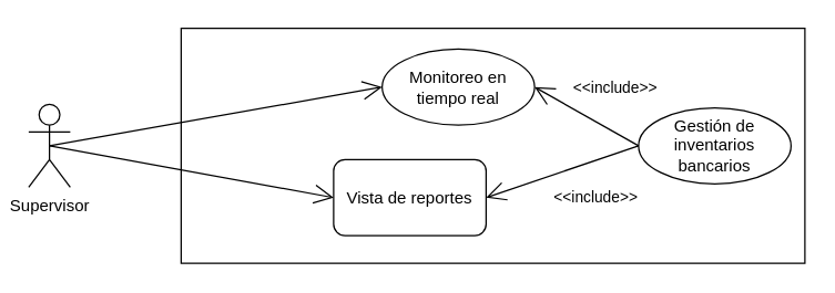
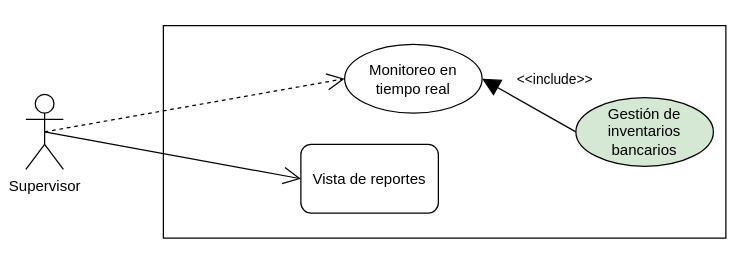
- <mxCell id="9" value="" style="endArrow=open;endFill=1;endSize=12;html=1;rounded=0;exitX=0;exitY=0.5;exitDx=0;exitDy=0;entryX=1;entryY=0.5;entryDx=0;entryDy=0;" edge="1" parent="1" source="8" target="4"><mxGeometry width="160" relative="1" as="geometry"><mxPoint x="45" y="115" as="sourcePoint" /><mxPoint x="250" y="73" as="targetPoint" /></mxGeometry></mxCell>
+ <mxCell id="9" value="" style="endArrow=block;endFill=1;endSize=12;html=1;rounded=0;exitX=0;exitY=0.5;exitDx=0;exitDy=0;entryX=1;entryY=0.5;entryDx=0;entryDy=0;" edge="1" parent="1" source="8" target="4"><mxGeometry width="160" relative="1" as="geometry"><mxPoint x="45" y="115" as="sourcePoint" /><mxPoint x="250" y="73" as="targetPoint" /></mxGeometry></mxCell>
- <mxCell id="5" value="" style="endArrow=open;endFill=1;endSize=12;html=1;rounded=0;exitX=0.5;exitY=0.5;exitDx=0;exitDy=0;exitPerimeter=0;entryX=0;entryY=0.5;entryDx=0;entryDy=0;" parent="1" source="2" target="4" edge="1"><mxGeometry width="160" relative="1" as="geometry"><mxPoint x="240" y="205" as="sourcePoint" /><mxPoint x="400" y="205" as="targetPoint" /></mxGeometry></mxCell>
+ <mxCell id="5" value="" style="endArrow=open;endFill=1;endSize=12;html=1;rounded=0;exitX=0.5;exitY=0.5;exitDx=0;exitDy=0;exitPerimeter=0;entryX=0;entryY=0.5;entryDx=0;entryDy=0;dashed=1;" parent="1" source="2" target="4" edge="1"><mxGeometry width="160" relative="1" as="geometry"><mxPoint x="240" y="205" as="sourcePoint" /><mxPoint x="400" y="205" as="targetPoint" /></mxGeometry></mxCell>
- <mxCell id="8" value="Gestión de inventarios bancarios" style="ellipse;whiteSpace=wrap;html=1;" vertex="1" parent="1"><mxGeometry x="460" y="77.5" width="110" height="55" as="geometry" /></mxCell>
+ <mxCell id="8" value="Gestión de inventarios bancarios" style="ellipse;whiteSpace=wrap;html=1;fillColor=#d5e8d4;" vertex="1" parent="1"><mxGeometry x="460" y="77.5" width="110" height="55" as="geometry" /></mxCell>
- <mxCell id="11" value="" style="endArrow=open;endFill=1;endSize=12;html=1;rounded=0;entryX=1;entryY=0.5;entryDx=0;entryDy=0;exitX=0;exitY=0.5;exitDx=0;exitDy=0;" edge="1" parent="1" source="8" target="6"><mxGeometry width="160" relative="1" as="geometry"><mxPoint x="430" y="105" as="sourcePoint" /><mxPoint x="360" y="73" as="targetPoint" /></mxGeometry></mxCell>
- <mxCell id="12" value="&amp;lt;&amp;lt;include&amp;gt;&amp;gt;" style="edgeLabel;html=1;align=center;verticalAlign=middle;resizable=0;points=[];" vertex="1" connectable="0" parent="11"><mxGeometry x="-0.253" y="-1" relative="1" as="geometry"><mxPoint x="10" y="24" as="offset" /></mxGeometry></mxCell>
